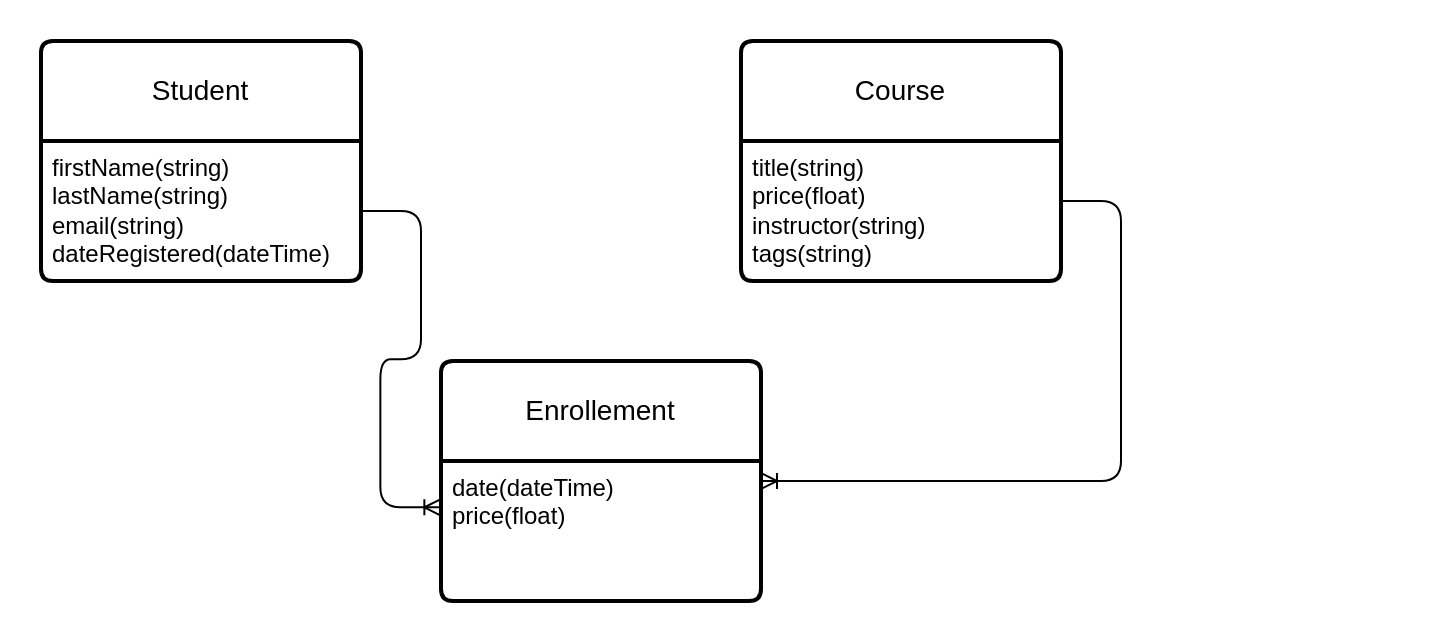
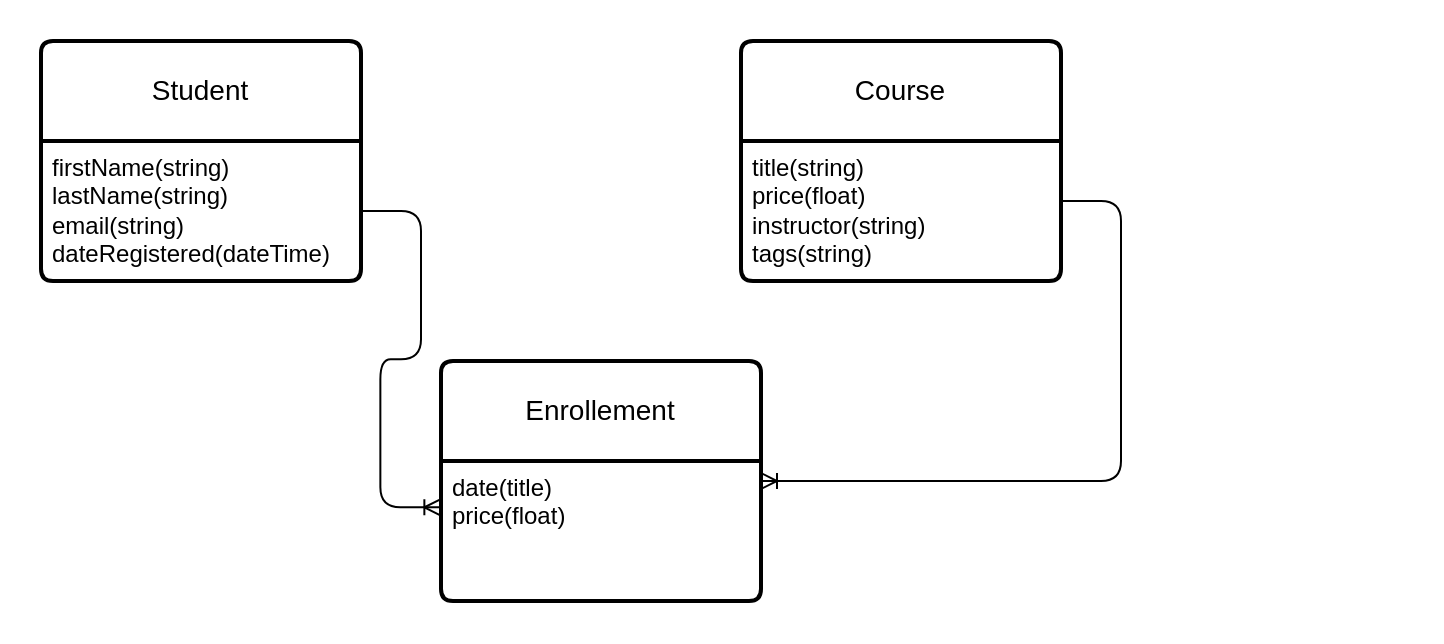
- <mxCell id="7" value="date(dateTime)&lt;div&gt;price(float)&lt;/div&gt;" style="align=left;strokeColor=none;fillColor=none;spacingLeft=4;fontSize=12;verticalAlign=top;resizable=0;rotatable=0;part=1;html=1;" vertex="1" parent="6"><mxGeometry y="50" width="160" height="70" as="geometry" /></mxCell>
+ <mxCell id="7" value="date(title)&lt;div&gt;price(float)&lt;/div&gt;" style="align=left;strokeColor=none;fillColor=none;spacingLeft=4;fontSize=12;verticalAlign=top;resizable=0;rotatable=0;part=1;html=1;" vertex="1" parent="6"><mxGeometry y="50" width="160" height="70" as="geometry" /></mxCell>
